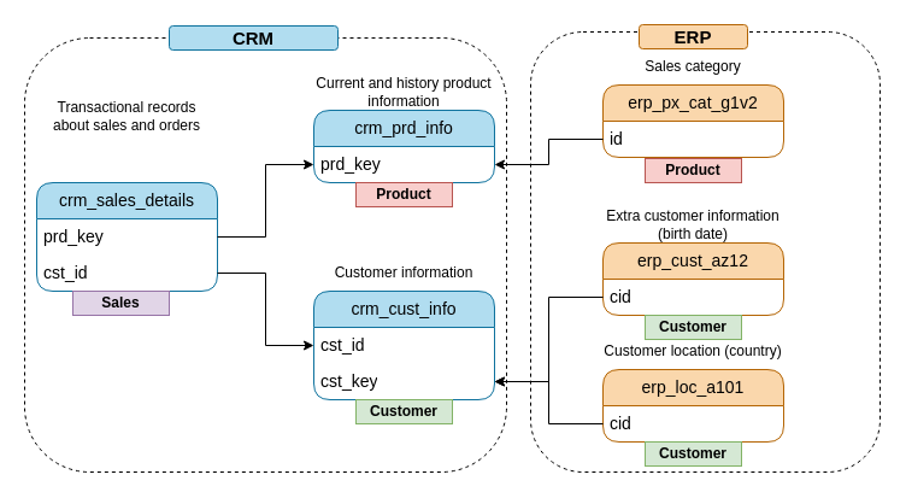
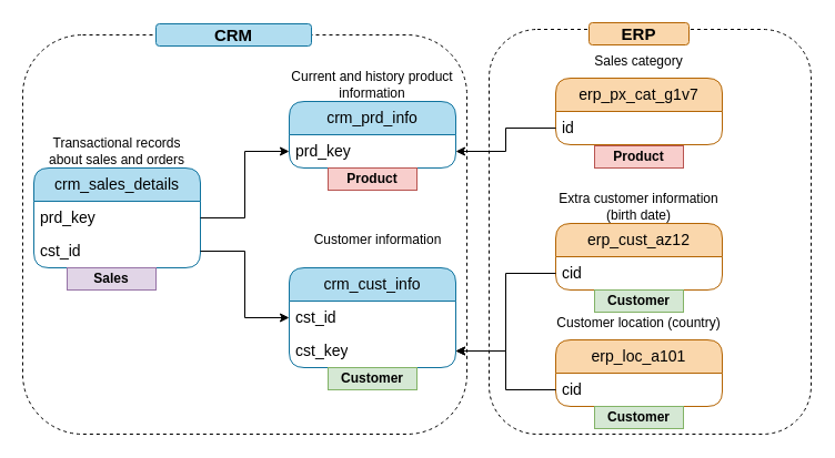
- <mxCell id="23" value="erp_px_cat_g1v2" style="swimlane;fontStyle=0;childLayout=stackLayout;horizontal=1;startSize=30;horizontalStack=0;resizeParent=1;resizeParentMax=0;resizeLast=0;collapsible=1;marginBottom=0;whiteSpace=wrap;html=1;rounded=1;fontSize=14;fillColor=#fad7ac;strokeColor=#b46504;" parent="1" vertex="1"><mxGeometry x="500" y="70" width="150" height="60" as="geometry" /></mxCell>
+ <mxCell id="23" value="erp_px_cat_g1v7" style="swimlane;fontStyle=0;childLayout=stackLayout;horizontal=1;startSize=30;horizontalStack=0;resizeParent=1;resizeParentMax=0;resizeLast=0;collapsible=1;marginBottom=0;whiteSpace=wrap;html=1;rounded=1;fontSize=14;fillColor=#fad7ac;strokeColor=#b46504;" parent="1" vertex="1"><mxGeometry x="500" y="70" width="150" height="60" as="geometry" /></mxCell>
- <mxCell id="12" value="&lt;font&gt;Transactional records about sales and orders&lt;/font&gt;" style="text;html=1;align=center;verticalAlign=middle;whiteSpace=wrap;rounded=0;" parent="1" vertex="1"><mxGeometry x="30" y="81" width="150" height="30" as="geometry" /></mxCell>
+ <mxCell id="12" value="&lt;font&gt;Transactional records about sales and orders&lt;/font&gt;" style="text;html=1;align=center;verticalAlign=middle;whiteSpace=wrap;rounded=0;" parent="1" vertex="1"><mxGeometry x="30" y="121" width="150" height="30" as="geometry" /></mxCell>
- <mxCell id="5" value="&lt;font&gt;Customer information&lt;/font&gt;" style="text;html=1;align=center;verticalAlign=middle;whiteSpace=wrap;rounded=0;" parent="1" vertex="1"><mxGeometry x="260" y="211" width="150" height="30" as="geometry" /></mxCell>
+ <mxCell id="5" value="&lt;font&gt;Customer information&lt;/font&gt;" style="text;html=1;align=center;verticalAlign=middle;whiteSpace=wrap;rounded=0;" parent="1" vertex="1"><mxGeometry x="265" y="201" width="150" height="30" as="geometry" /></mxCell>
